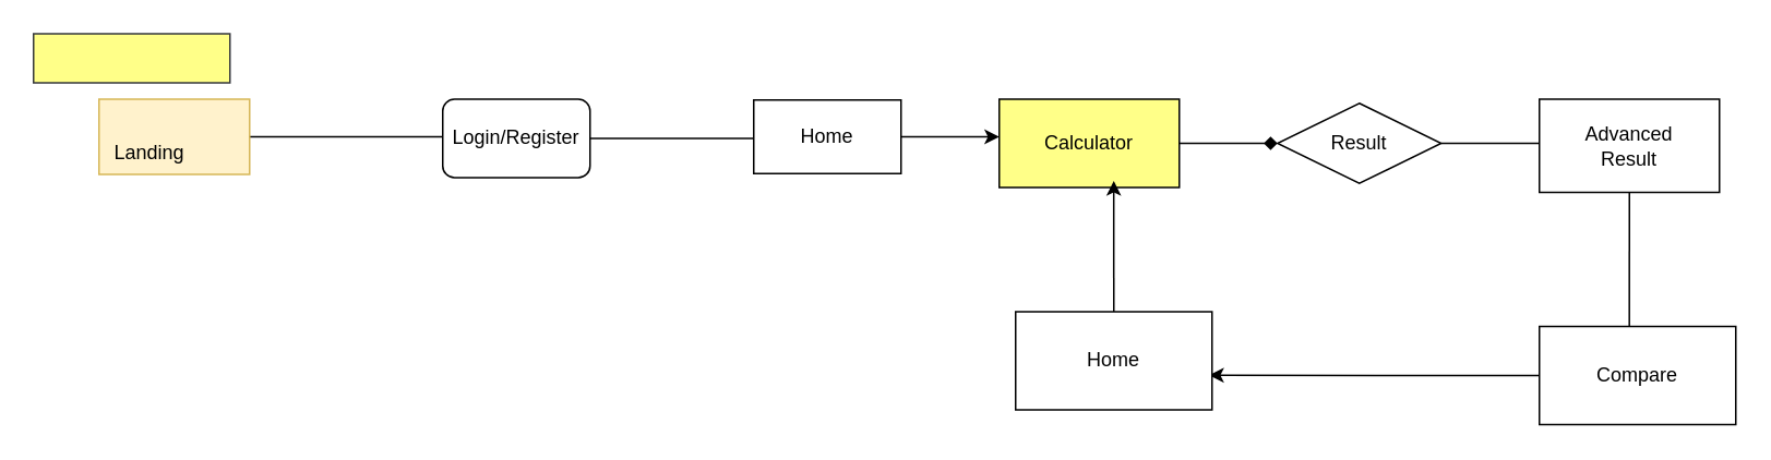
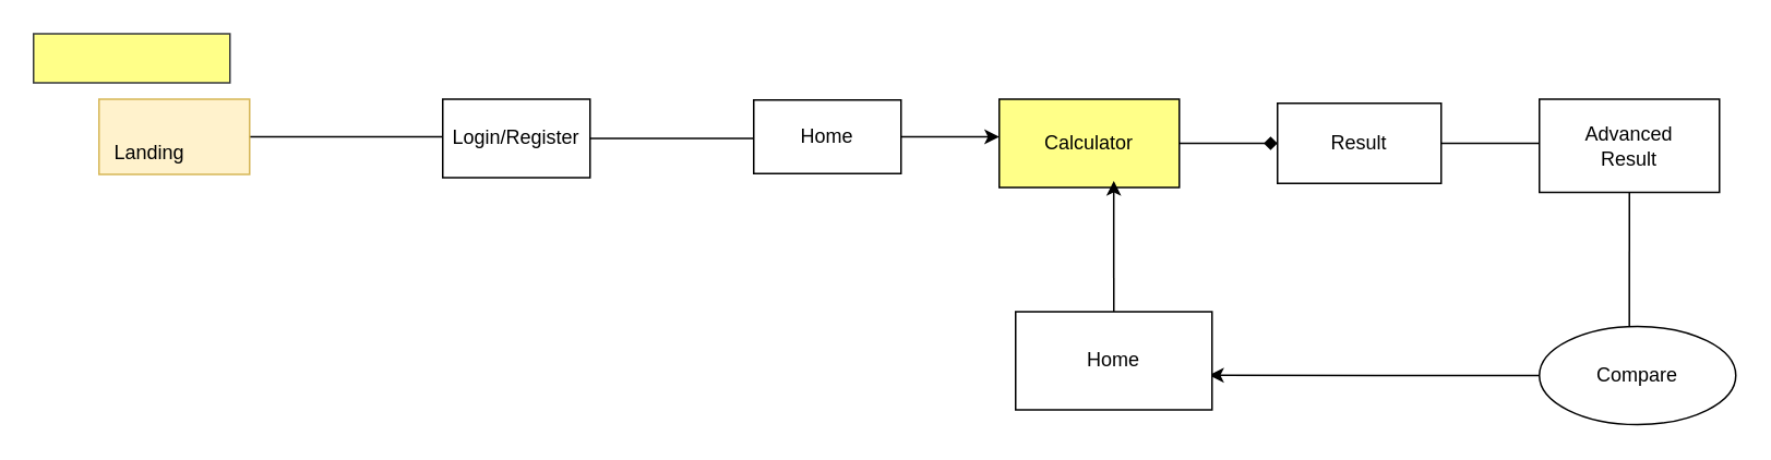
- <mxCell id="7" value="Login/Register" style="whiteSpace=wrap;html=1;rounded=1;" parent="1" vertex="1"><mxGeometry x="270" y="60" width="90" height="48" as="geometry" /></mxCell>
+ <mxCell id="7" value="Login/Register" style="rounded=0;whiteSpace=wrap;html=1;" parent="1" vertex="1"><mxGeometry x="270" y="60" width="90" height="48" as="geometry" /></mxCell>
- <mxCell id="13" value="Result" style="rhombus;whiteSpace=wrap;html=1;" parent="1" vertex="1"><mxGeometry x="780" y="62.5" width="100" height="49" as="geometry" /></mxCell>
+ <mxCell id="13" value="Result" style="rounded=0;whiteSpace=wrap;html=1;" parent="1" vertex="1"><mxGeometry x="780" y="62.5" width="100" height="49" as="geometry" /></mxCell>
- <mxCell id="17" value="Compare" style="rounded=0;whiteSpace=wrap;html=1;" parent="1" vertex="1"><mxGeometry x="940" y="199" width="120" height="60" as="geometry" /></mxCell>
+ <mxCell id="17" value="Compare" style="ellipse;whiteSpace=wrap;html=1;" parent="1" vertex="1"><mxGeometry x="940" y="199" width="120" height="60" as="geometry" /></mxCell>
